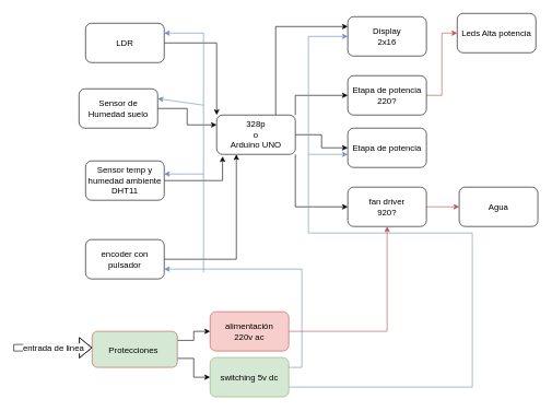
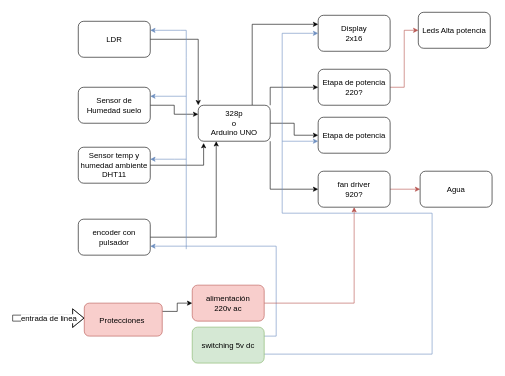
- <mxCell id="18" value="Sensor de Humedad suelo" style="rounded=1;whiteSpace=wrap;html=1;fontSize=13;" parent="1" vertex="1"><mxGeometry x="120" y="135" width="120" height="60" as="geometry" /></mxCell>
+ <mxCell id="18" value="Sensor de Humedad suelo" style="rounded=1;whiteSpace=wrap;html=1;fontSize=13;" parent="1" vertex="1"><mxGeometry x="130" y="145" width="120" height="60" as="geometry" /></mxCell>
- <mxCell id="25" value="Protecciones&amp;nbsp;" style="rounded=1;whiteSpace=wrap;html=1;fillColor=#d5e8d4;strokeColor=#b85450;fontSize=13;" parent="1" vertex="1"><mxGeometry x="140" y="505" width="130" height="55" as="geometry" /></mxCell>
+ <mxCell id="25" value="Protecciones&amp;nbsp;" style="rounded=1;whiteSpace=wrap;html=1;fillColor=#f8cecc;strokeColor=#b85450;fontSize=13;" parent="1" vertex="1"><mxGeometry x="140" y="505" width="130" height="55" as="geometry" /></mxCell>
- <mxCell id="24" style="edgeStyle=orthogonalEdgeStyle;rounded=0;orthogonalLoop=1;jettySize=auto;html=1;exitX=1;exitY=0.75;exitDx=0;exitDy=0;entryX=0;entryY=0.5;entryDx=0;entryDy=0;fontSize=13;" parent="1" source="25" target="30" edge="1"><mxGeometry relative="1" as="geometry" /></mxCell>
